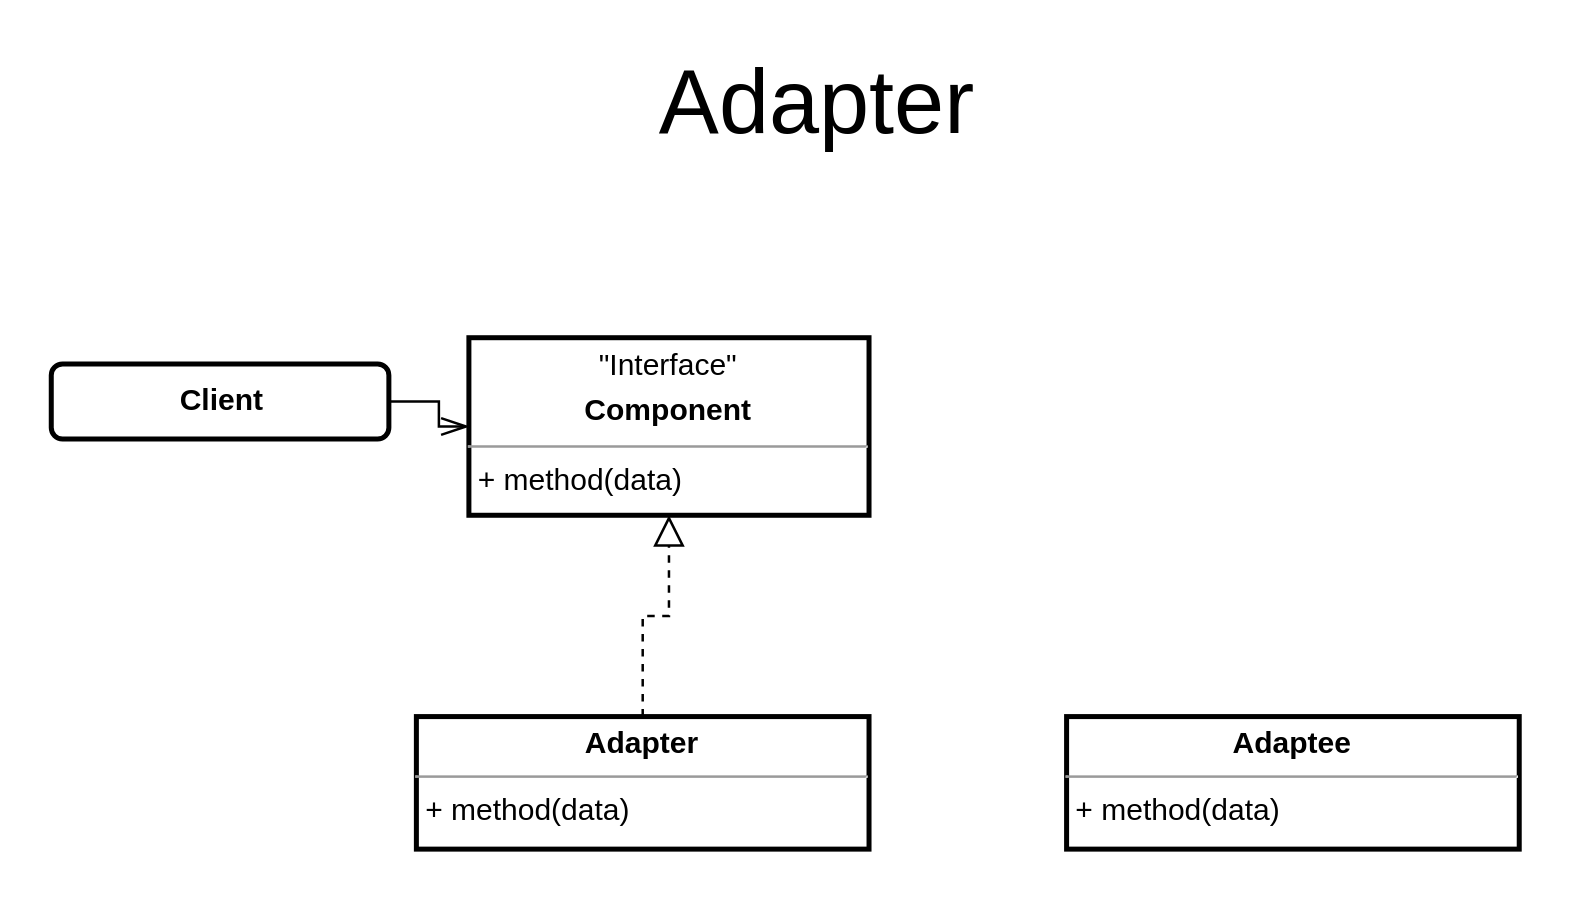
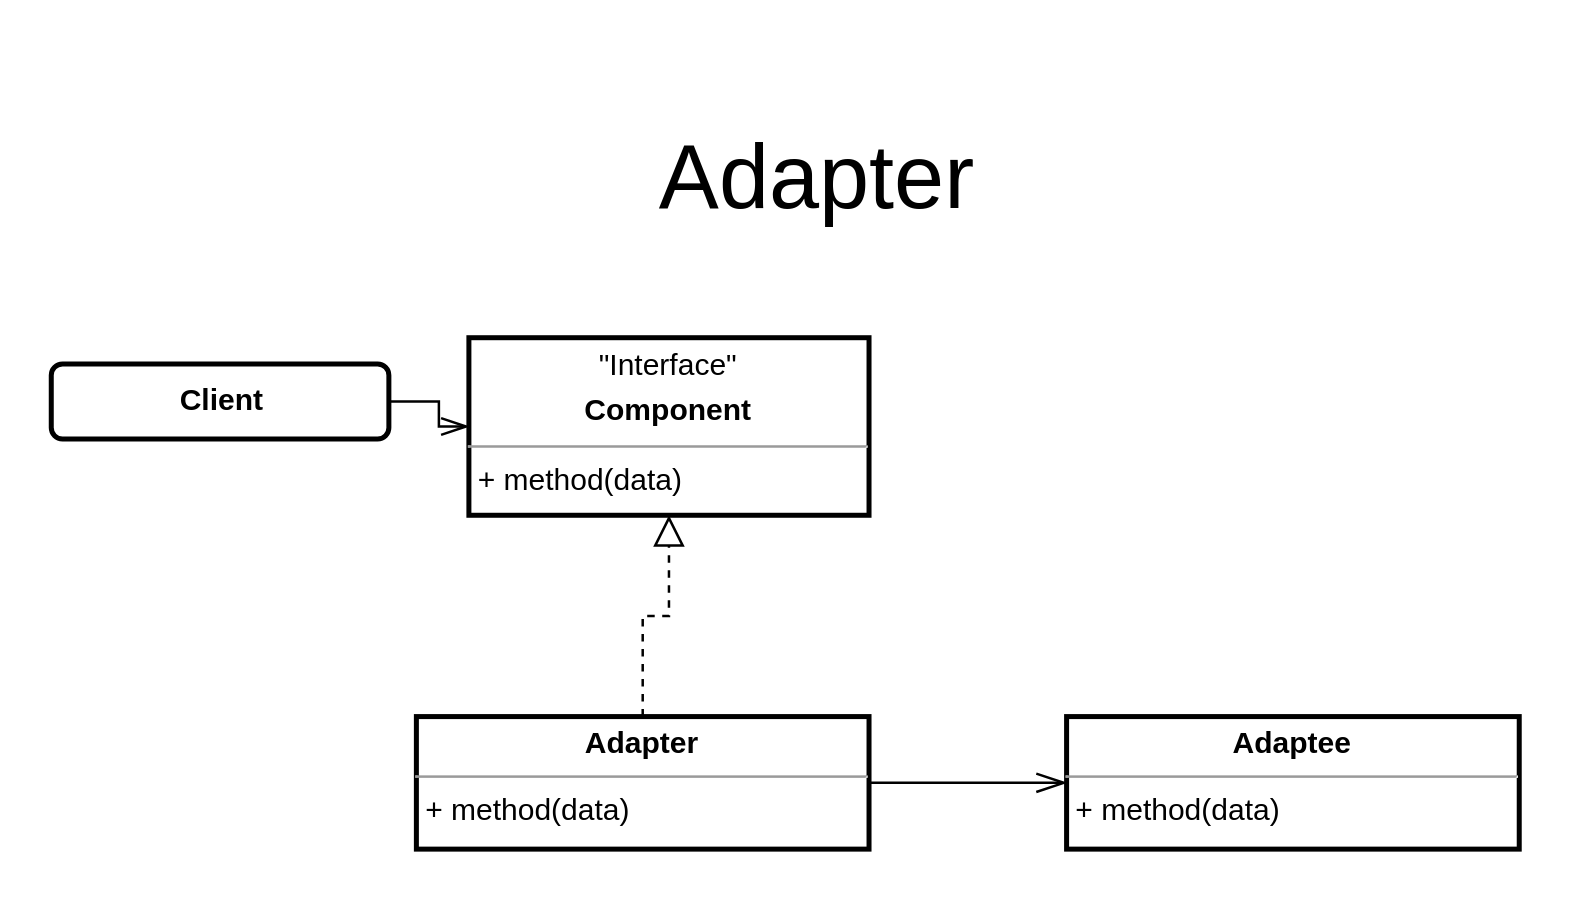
- <mxCell id="5" value="Adapter" style="text;html=1;strokeColor=none;fillColor=none;align=center;verticalAlign=middle;whiteSpace=wrap;rounded=0;fontSize=36;fontStyle=0;spacingTop=0;spacingLeft=0;" parent="1" vertex="1"><mxGeometry x="219" y="20" width="215" height="40" as="geometry" /></mxCell>
+ <mxCell id="5" value="Adapter" style="text;html=1;strokeColor=none;fillColor=none;align=center;verticalAlign=middle;whiteSpace=wrap;rounded=0;fontSize=36;fontStyle=0;spacingTop=0;spacingLeft=0;" parent="1" vertex="1"><mxGeometry x="219" y="50" width="215" height="40" as="geometry" /></mxCell>
+ <mxCell id="6" style="edgeStyle=orthogonalEdgeStyle;rounded=0;orthogonalLoop=1;jettySize=auto;html=1;entryX=0;entryY=0.5;entryDx=0;entryDy=0;endSize=10;endArrow=openThin;endFill=0;" edge="1" parent="1" source="8" target="9"><mxGeometry relative="1" as="geometry" /></mxCell>
